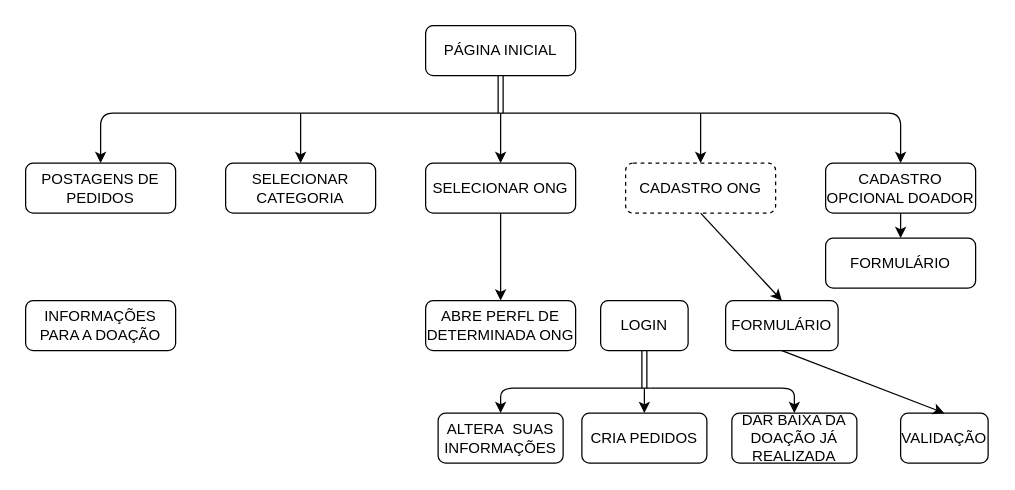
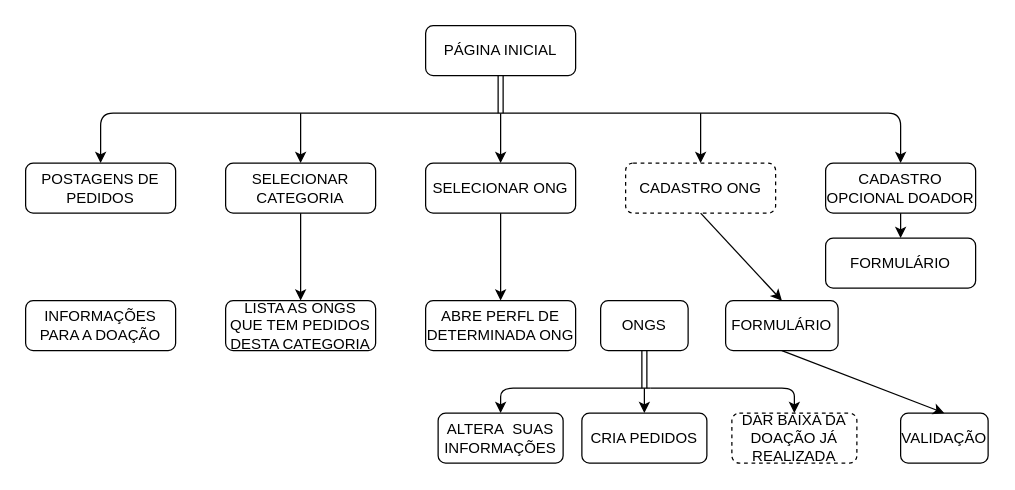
+ <mxCell id="15" value="" style="endArrow=classic;html=1;exitX=0.5;exitY=1;exitDx=0;exitDy=0;entryX=0.5;entryY=0;entryDx=0;entryDy=0;" edge="1" parent="1" source="4" target="16"><mxGeometry width="50" height="50" relative="1" as="geometry"><mxPoint x="230" y="270" as="sourcePoint" /><mxPoint x="240" y="240" as="targetPoint" /></mxGeometry></mxCell>
+ <mxCell id="16" value="LISTA AS ONGS QUE TEM PEDIDOS DESTA CATEGORIA" style="rounded=1;whiteSpace=wrap;html=1;fontSize=12;glass=0;strokeWidth=1;shadow=0;" vertex="1" parent="1"><mxGeometry x="180" y="240" width="120" height="40" as="geometry" /></mxCell>
- <mxCell id="19" value="LOGIN" style="rounded=1;whiteSpace=wrap;html=1;fontSize=12;glass=0;strokeWidth=1;shadow=0;" vertex="1" parent="1"><mxGeometry x="480" y="240" width="70" height="40" as="geometry" /></mxCell>
+ <mxCell id="19" value="ONGS" style="rounded=1;whiteSpace=wrap;html=1;fontSize=12;glass=0;strokeWidth=1;shadow=0;" vertex="1" parent="1"><mxGeometry x="480" y="240" width="70" height="40" as="geometry" /></mxCell>
- <mxCell id="24" value="DAR BAIXA DA DOAÇÃO JÁ REALIZADA" style="rounded=1;whiteSpace=wrap;html=1;fontSize=12;glass=0;strokeWidth=1;shadow=0;" vertex="1" parent="1"><mxGeometry x="585" y="330" width="100" height="40" as="geometry" /></mxCell>
+ <mxCell id="24" value="DAR BAIXA DA DOAÇÃO JÁ REALIZADA" style="rounded=1;whiteSpace=wrap;html=1;fontSize=12;glass=0;strokeWidth=1;shadow=0;dashed=1;" vertex="1" parent="1"><mxGeometry x="585" y="330" width="100" height="40" as="geometry" /></mxCell>
